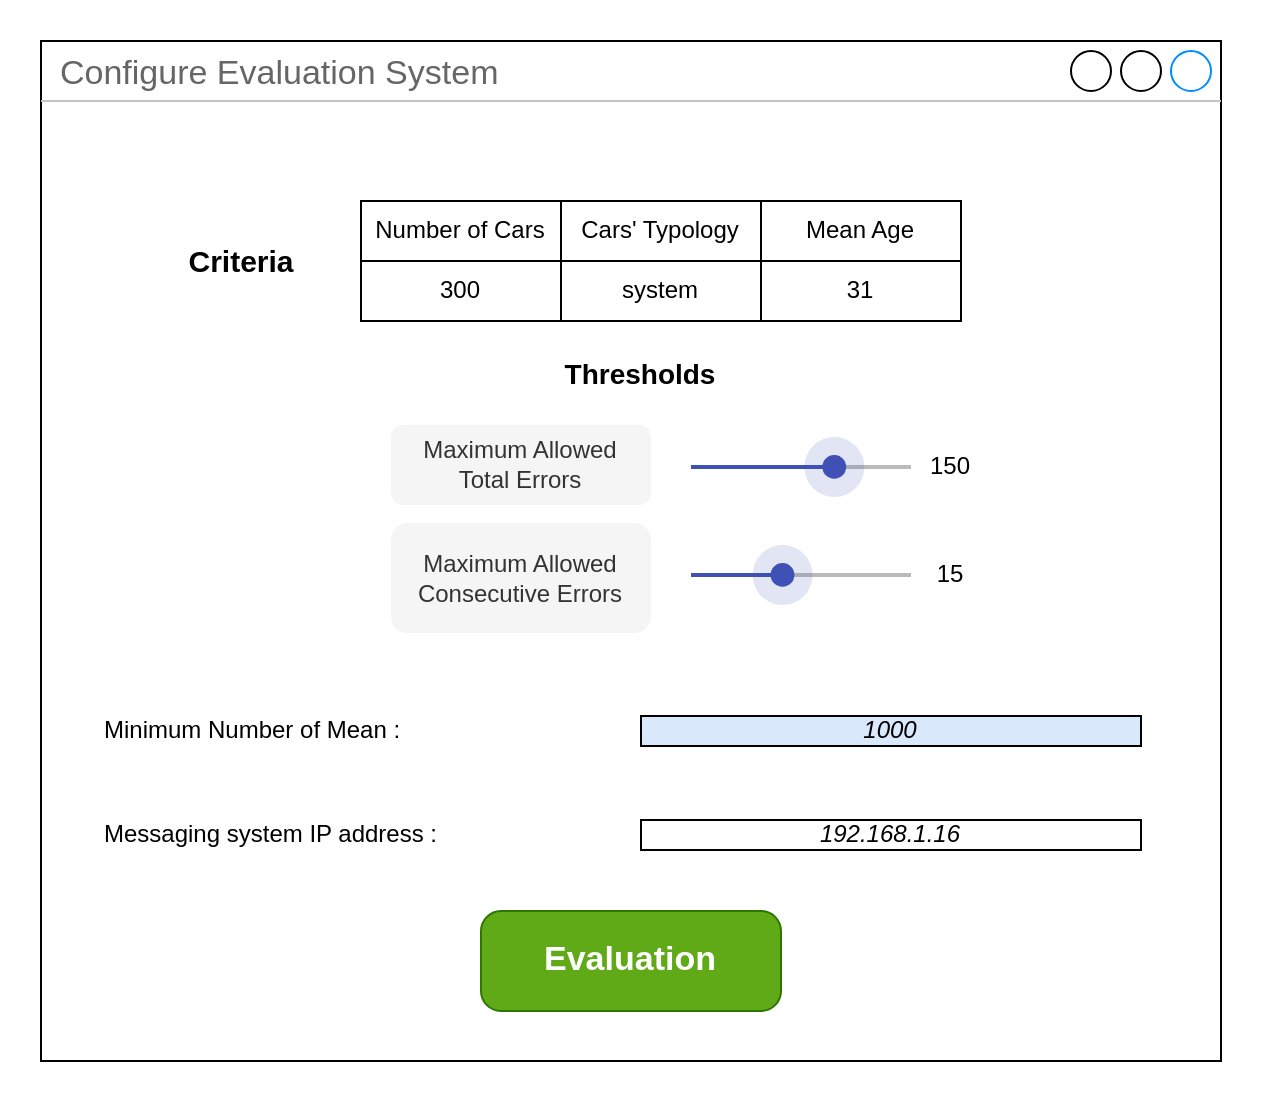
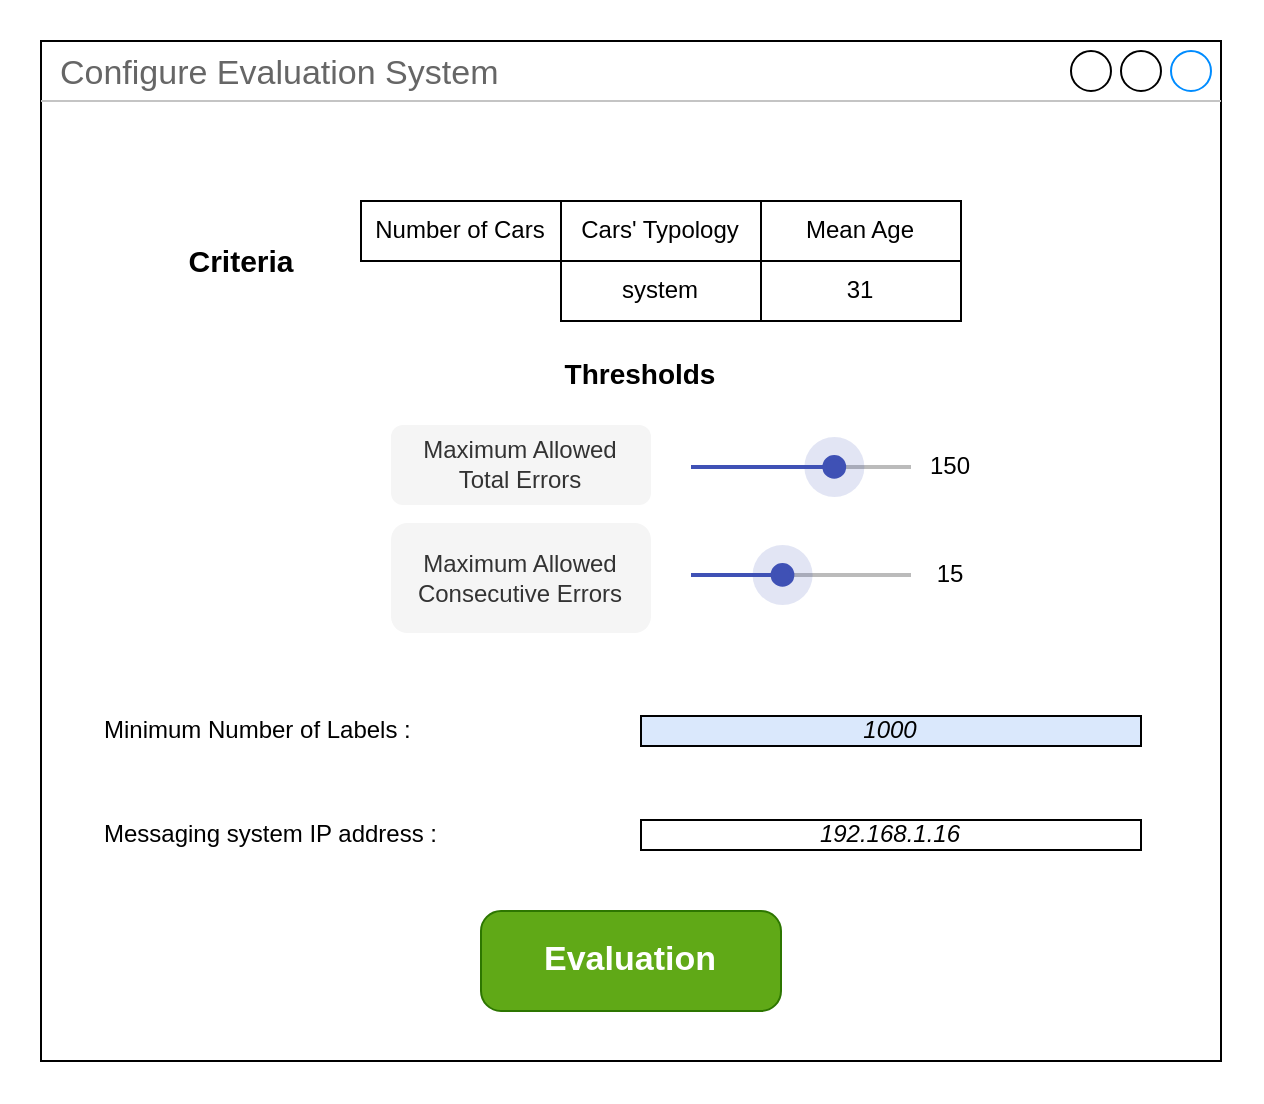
- <mxCell id="18" value="300" style="whiteSpace=wrap;html=1;" parent="14" vertex="1"><mxGeometry y="30" width="100" height="30" as="geometry" /></mxCell>
- <mxCell id="22" value="Minimum Number of Mean :" style="text;html=1;strokeColor=none;fillColor=none;align=left;verticalAlign=middle;whiteSpace=wrap;rounded=0;" parent="1" vertex="1"><mxGeometry x="50" y="350" width="210" height="30" as="geometry" /></mxCell>
+ <mxCell id="22" value="Minimum Number of Labels :" style="text;html=1;strokeColor=none;fillColor=none;align=left;verticalAlign=middle;whiteSpace=wrap;rounded=0;" parent="1" vertex="1"><mxGeometry x="50" y="350" width="210" height="30" as="geometry" /></mxCell>
